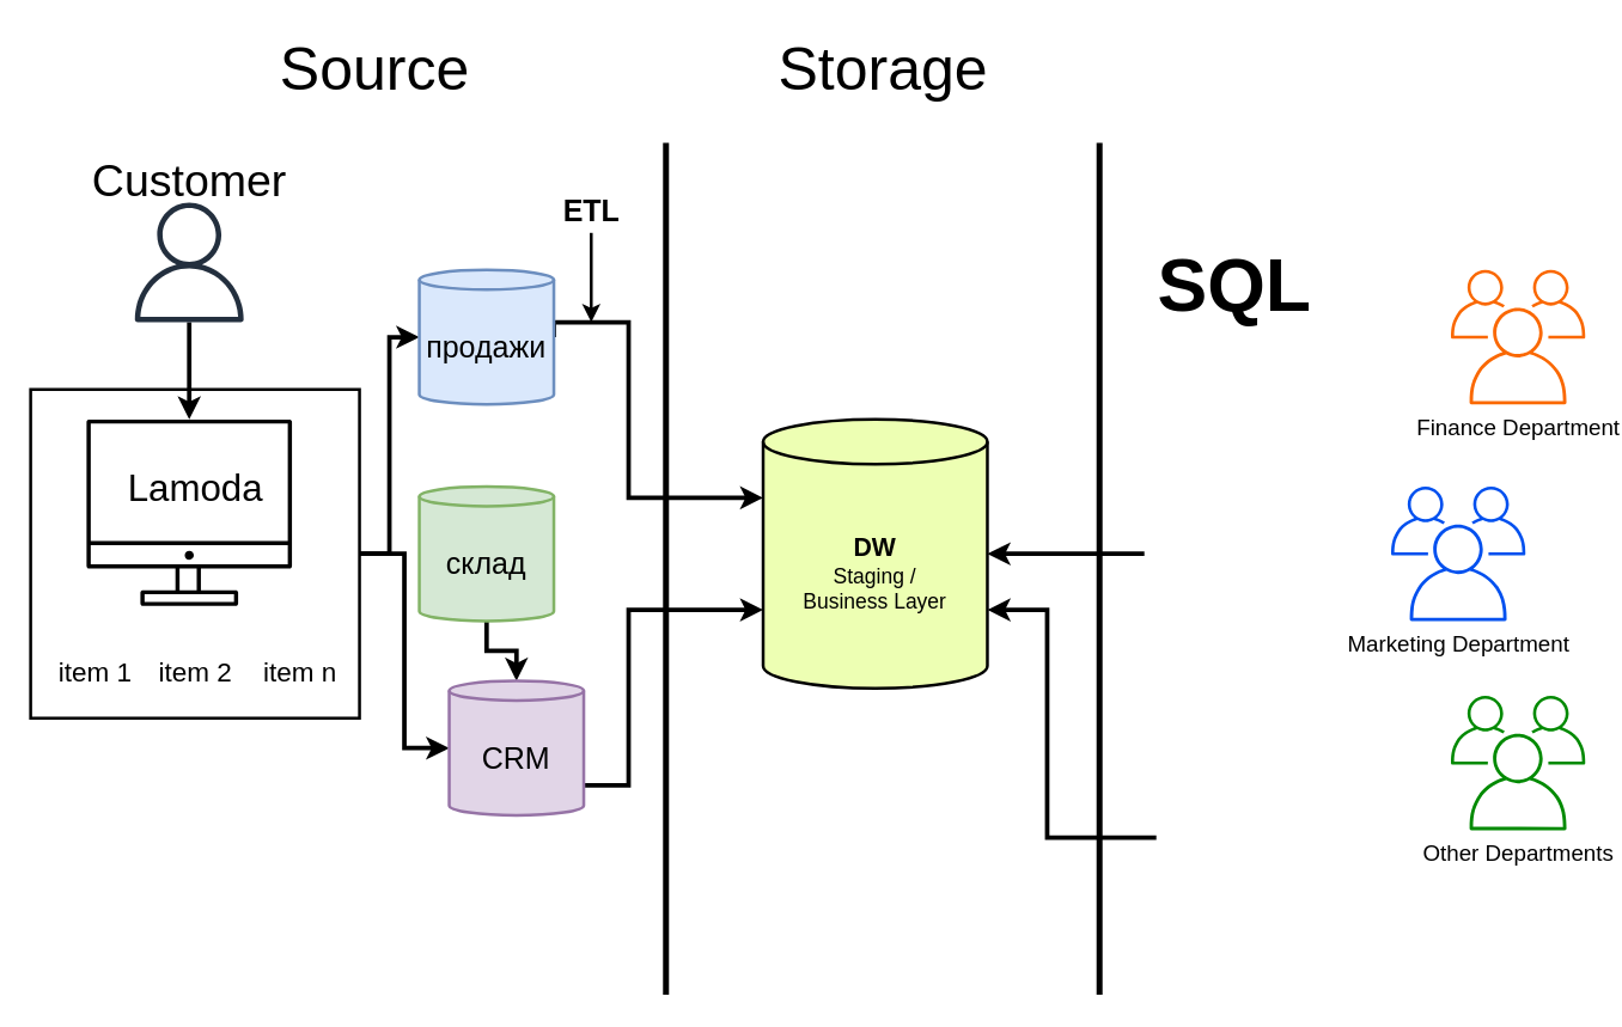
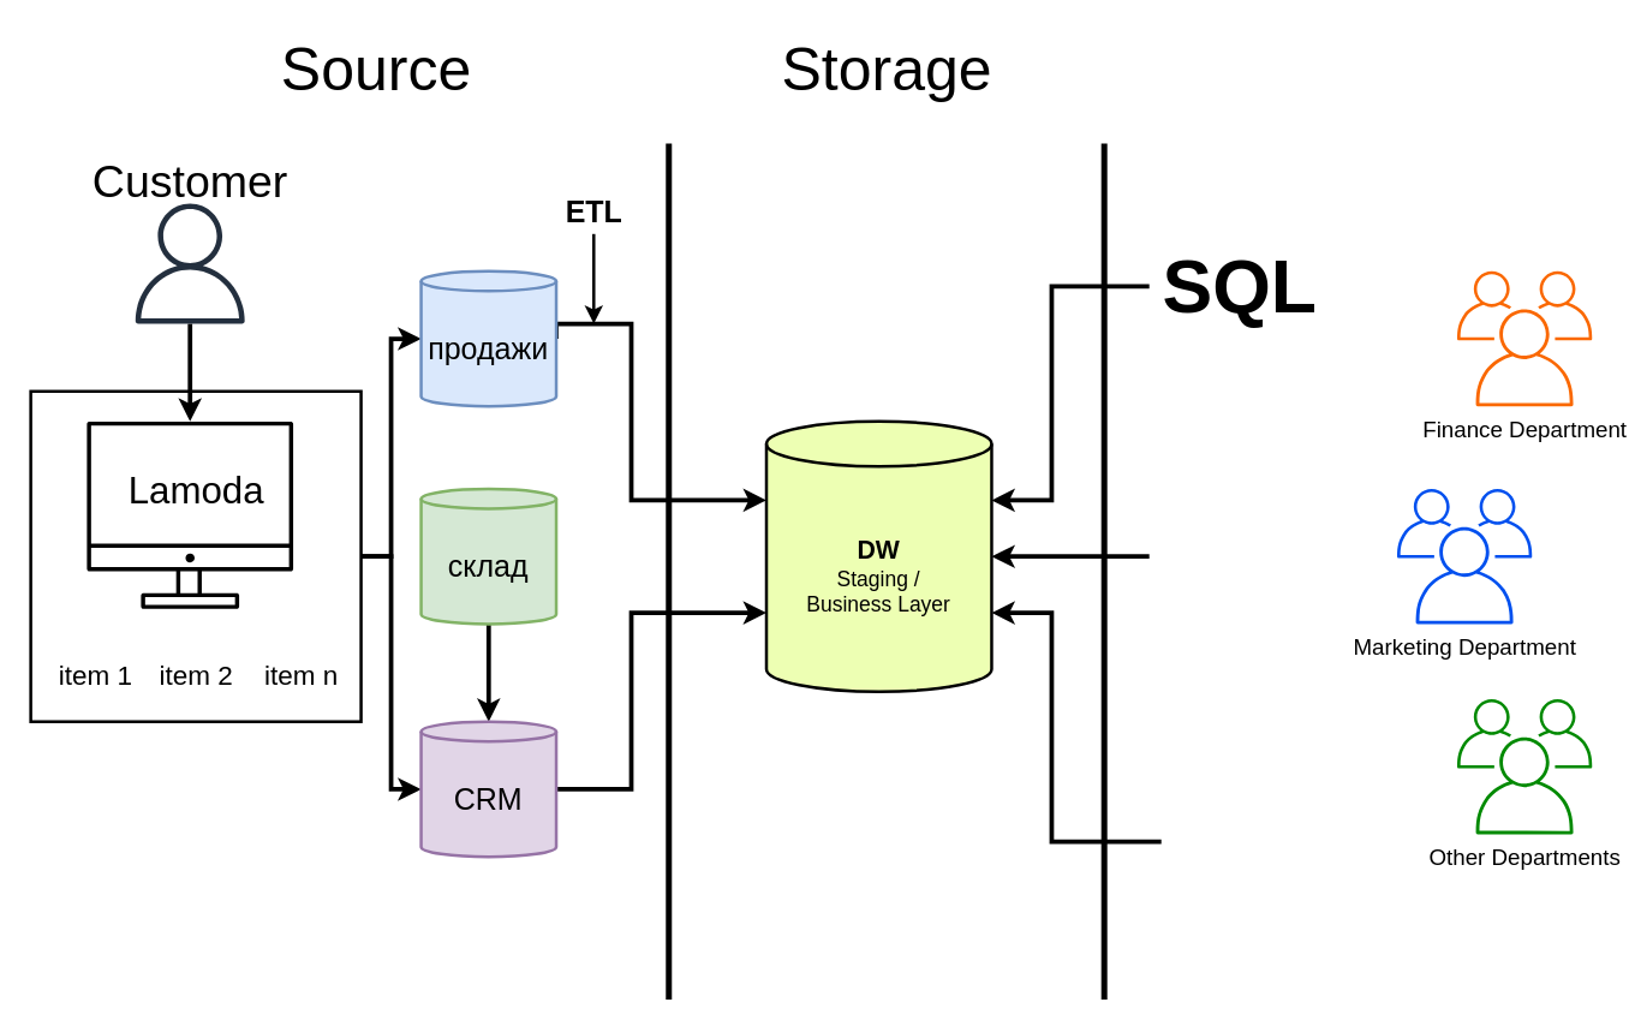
+ <mxCell id="27" style="edgeStyle=orthogonalEdgeStyle;rounded=0;orthogonalLoop=1;jettySize=auto;html=1;entryX=1;entryY=0;entryDx=0;entryDy=52.5;entryPerimeter=0;labelBackgroundColor=none;fontSize=30;fontColor=#000000;fillColor=#96F5FF;strokeWidth=3;" edge="1" parent="1" source="28" target="21"><mxGeometry relative="1" as="geometry"><Array as="points"><mxPoint x="700" y="190" /><mxPoint x="700" y="332" /></Array></mxGeometry></mxCell>
- <mxCell id="18" value="&lt;font style=&quot;font-size: 20px&quot;&gt;CRM&lt;/font&gt;" style="shape=cylinder3;whiteSpace=wrap;html=1;boundedLbl=1;backgroundOutline=1;size=6.6;rounded=0;shadow=0;glass=0;sketch=0;fontSize=14;strokeWidth=2;fillColor=#e1d5e7;strokeColor=#9673a6;" vertex="1" parent="1"><mxGeometry x="300" y="455" width="90" height="90" as="geometry" /></mxCell>
+ <mxCell id="18" value="&lt;font style=&quot;font-size: 20px&quot;&gt;CRM&lt;/font&gt;" style="shape=cylinder3;whiteSpace=wrap;html=1;boundedLbl=1;backgroundOutline=1;size=6.6;rounded=0;shadow=0;glass=0;sketch=0;fontSize=14;strokeWidth=2;fillColor=#e1d5e7;strokeColor=#9673a6;" vertex="1" parent="1"><mxGeometry x="280" y="480" width="90" height="90" as="geometry" /></mxCell>
